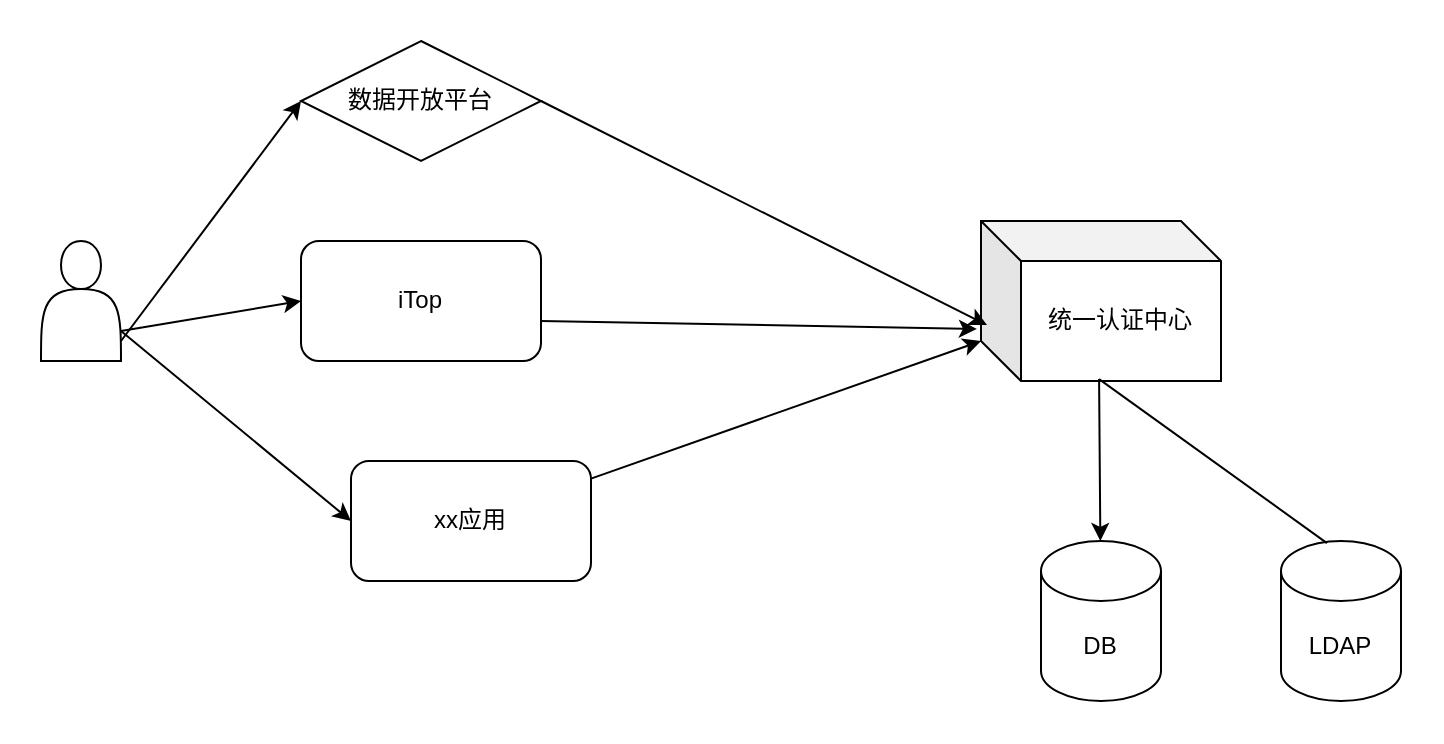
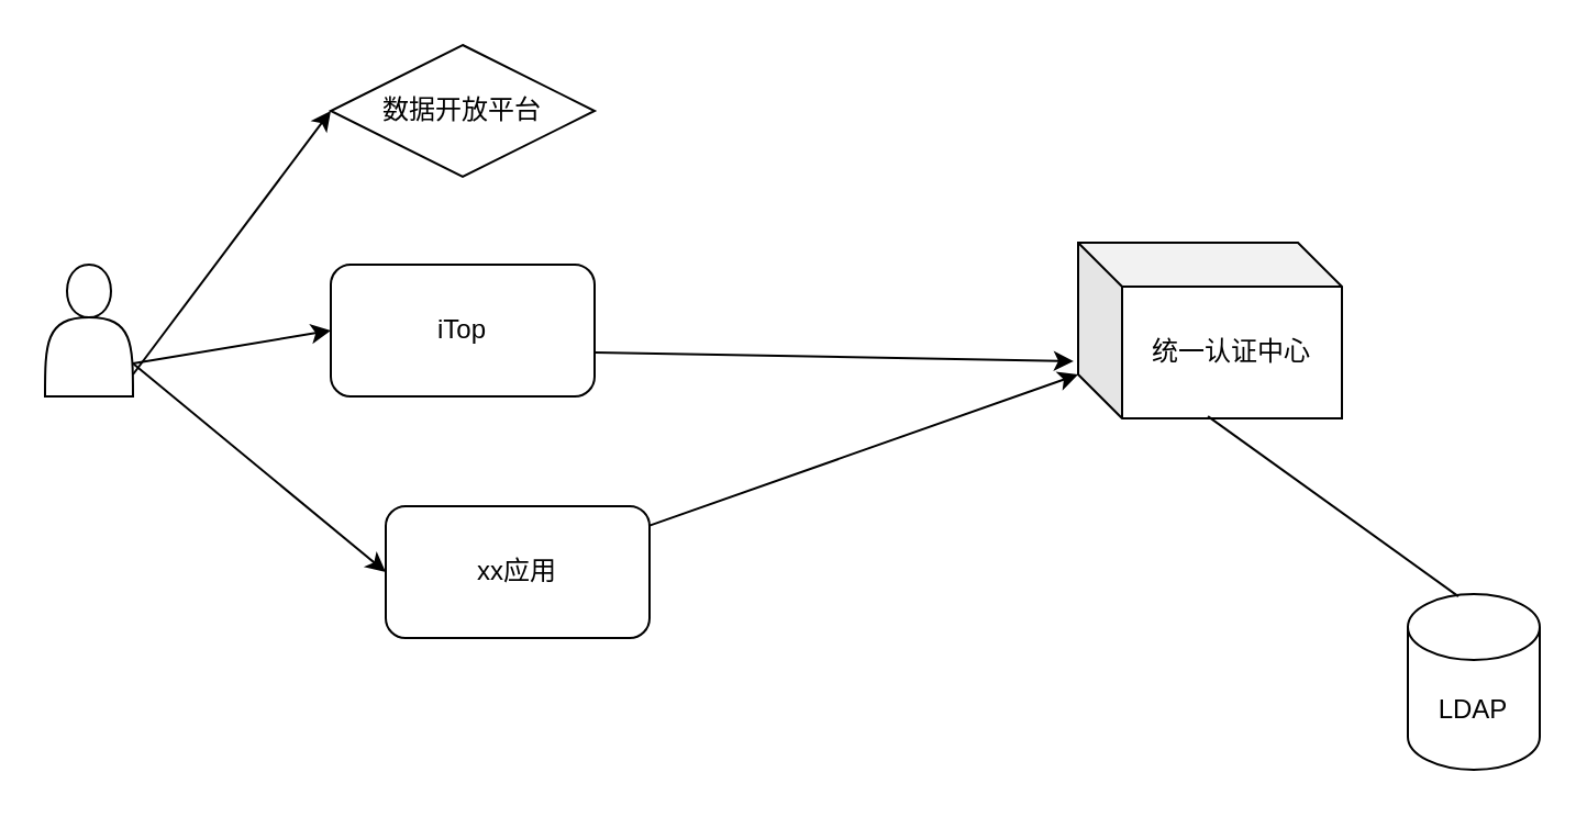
- <mxCell id="7" value="" style="endArrow=classic;html=1;entryX=0.025;entryY=0.65;entryDx=0;entryDy=0;entryPerimeter=0;exitX=1;exitY=0.5;exitDx=0;exitDy=0;" edge="1" parent="1" source="3" target="6"><mxGeometry width="50" height="50" relative="1" as="geometry"><mxPoint x="350" y="300" as="sourcePoint" /><mxPoint x="400" y="250" as="targetPoint" /></mxGeometry></mxCell>
- <mxCell id="13" value="" style="endArrow=classic;html=1;exitX=0.492;exitY=0.988;exitDx=0;exitDy=0;exitPerimeter=0;" edge="1" parent="1" source="6" target="11"><mxGeometry width="50" height="50" relative="1" as="geometry"><mxPoint x="350" y="300" as="sourcePoint" /><mxPoint x="400" y="250" as="targetPoint" /></mxGeometry></mxCell>
- <mxCell id="11" value="DB" style="shape=cylinder3;whiteSpace=wrap;html=1;boundedLbl=1;backgroundOutline=1;size=15;" vertex="1" parent="1"><mxGeometry x="520" y="270" width="60" height="80" as="geometry" /></mxCell>
